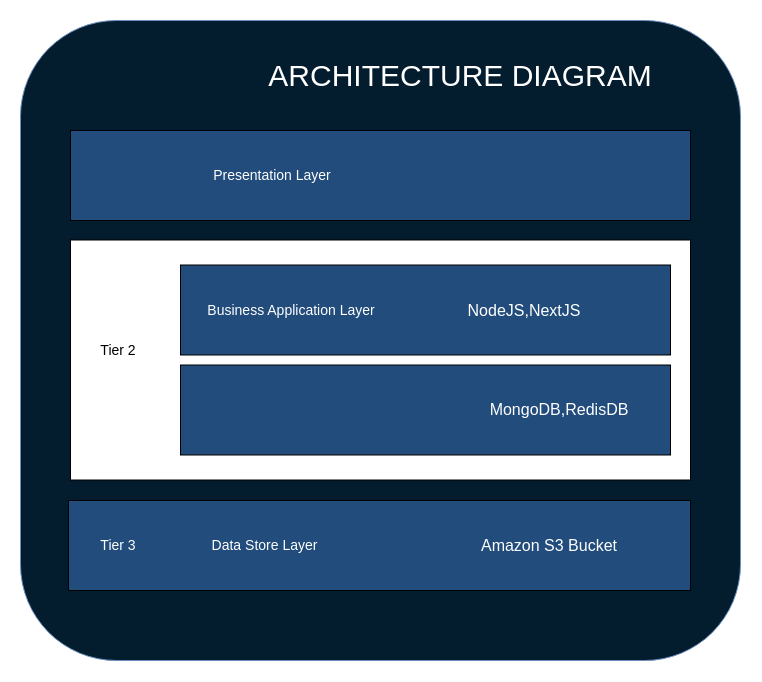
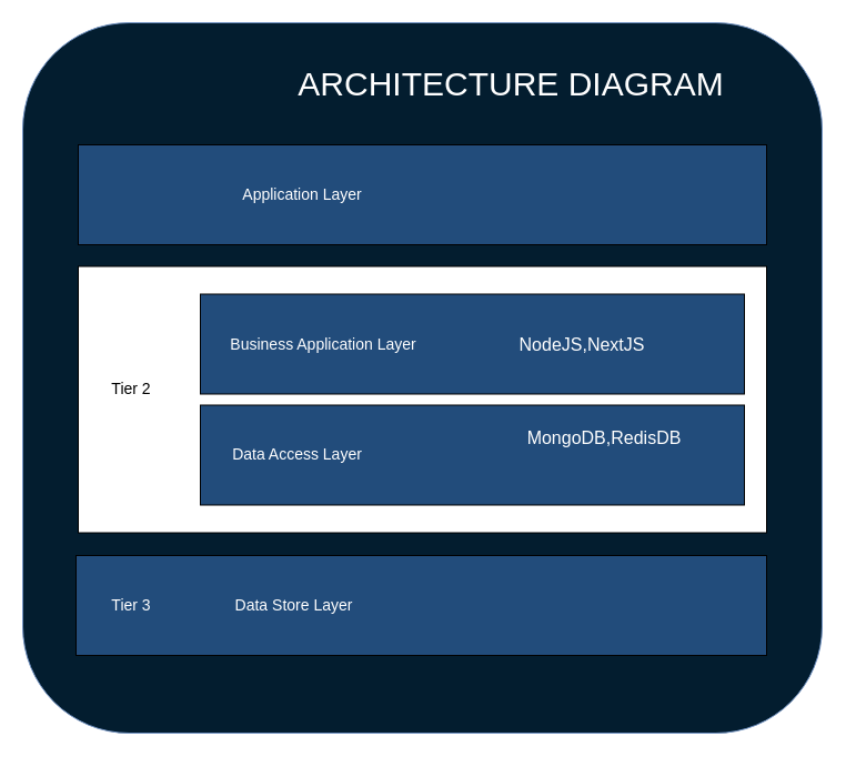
- <mxCell id="4" value="&lt;font style=&quot;font-size: 14px;&quot; color=&quot;#ffffff&quot;&gt;Presentation Layer&lt;/font&gt;" style="text;html=1;align=center;verticalAlign=middle;whiteSpace=wrap;rounded=0;" parent="1" vertex="1"><mxGeometry x="202" y="160" width="140" height="30" as="geometry" /></mxCell>
+ <mxCell id="4" value="&lt;font style=&quot;font-size: 14px;&quot; color=&quot;#ffffff&quot;&gt;Application Layer&lt;/font&gt;" style="text;html=1;align=center;verticalAlign=middle;whiteSpace=wrap;rounded=0;" parent="1" vertex="1"><mxGeometry x="202" y="160" width="140" height="30" as="geometry" /></mxCell>
+ <mxCell id="15" value="&lt;font style=&quot;font-size: 14px;&quot; color=&quot;#ffffff&quot;&gt;Data Access Layer&lt;/font&gt;" style="text;html=1;align=center;verticalAlign=middle;whiteSpace=wrap;rounded=0;" parent="1" vertex="1"><mxGeometry x="205" y="394" width="125" height="30" as="geometry" /></mxCell>
- <mxCell id="16" value="&lt;font color=&quot;#ffffff&quot;&gt;&lt;span style=&quot;font-size: 16px;&quot;&gt;MongoDB,RedisDB&lt;/span&gt;&lt;br&gt;&lt;/font&gt;" style="text;html=1;strokeColor=none;fillColor=none;align=center;verticalAlign=middle;whiteSpace=wrap;rounded=0;" parent="1" vertex="1"><mxGeometry x="476" y="383.5" width="166" height="51" as="geometry" /></mxCell>
+ <mxCell id="16" value="&lt;font color=&quot;#ffffff&quot;&gt;&lt;span style=&quot;font-size: 16px;&quot;&gt;MongoDB,RedisDB&lt;/span&gt;&lt;br&gt;&lt;/font&gt;" style="text;html=1;strokeColor=none;fillColor=none;align=center;verticalAlign=middle;whiteSpace=wrap;rounded=0;" parent="1" vertex="1"><mxGeometry x="461" y="368.5" width="166" height="51" as="geometry" /></mxCell>
- <mxCell id="7" value="&lt;font color=&quot;#ffffff&quot;&gt;&lt;span style=&quot;font-size: 16px;&quot;&gt;Amazon S3 Bucket&lt;/span&gt;&lt;br&gt;&lt;/font&gt;" style="text;html=1;strokeColor=none;fillColor=none;align=center;verticalAlign=middle;whiteSpace=wrap;rounded=0;" parent="1" vertex="1"><mxGeometry x="466" y="519.5" width="166" height="51" as="geometry" /></mxCell>
